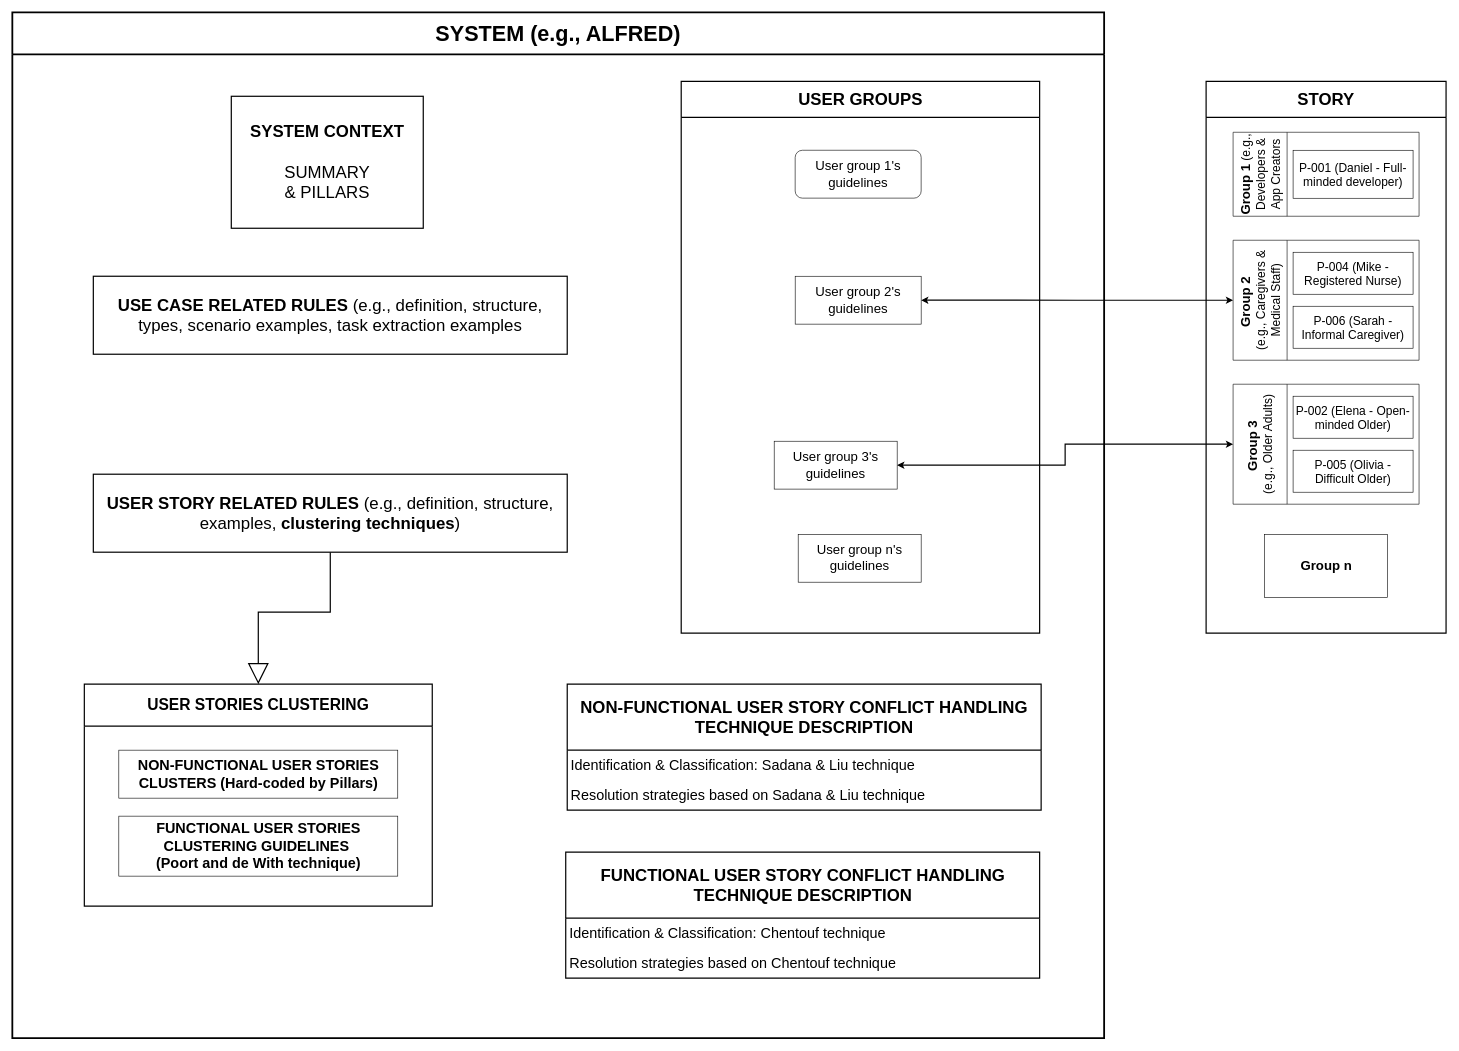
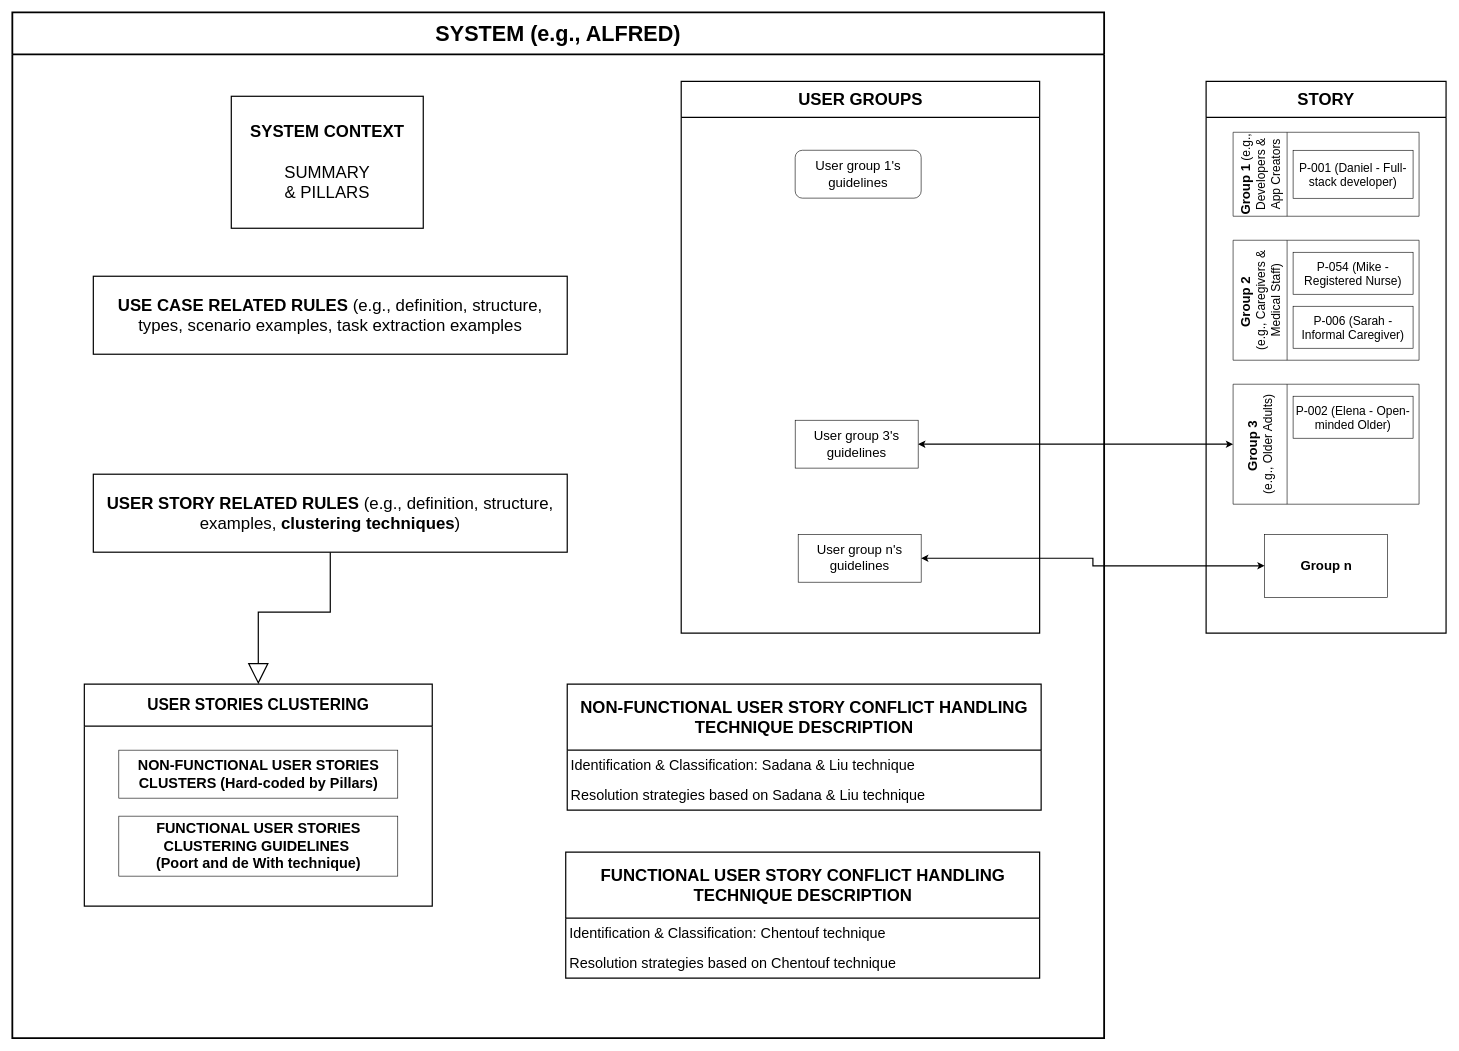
- <mxCell id="23" value="&lt;font style=&quot;font-size: 20px;&quot;&gt;P-001 (Daniel - Full-minded developer)&lt;/font&gt;" style="rounded=0;whiteSpace=wrap;html=1;" parent="22" vertex="1"><mxGeometry x="100" y="30" width="200" height="80" as="geometry" /></mxCell>
+ <mxCell id="23" value="&lt;font style=&quot;font-size: 20px;&quot;&gt;P-001 (Daniel - Full-stack developer)&lt;/font&gt;" style="rounded=0;whiteSpace=wrap;html=1;" parent="22" vertex="1"><mxGeometry x="100" y="30" width="200" height="80" as="geometry" /></mxCell>
- <mxCell id="25" value="&lt;font style=&quot;font-size: 20px;&quot;&gt;P-004 (Mike - Registered Nurse)&lt;/font&gt;" style="rounded=0;whiteSpace=wrap;html=1;" parent="24" vertex="1"><mxGeometry x="100" y="20" width="200" height="70" as="geometry" /></mxCell>
+ <mxCell id="25" value="&lt;font style=&quot;font-size: 20px;&quot;&gt;P-054 (Mike - Registered Nurse)&lt;/font&gt;" style="rounded=0;whiteSpace=wrap;html=1;" parent="24" vertex="1"><mxGeometry x="100" y="20" width="200" height="70" as="geometry" /></mxCell>
- <mxCell id="5" value="&lt;font style=&quot;font-size: 22px;&quot;&gt;User group 2's guidelines&lt;/font&gt;" style="rounded=0;whiteSpace=wrap;html=1;" parent="3" vertex="1"><mxGeometry x="190" y="325.01" width="210" height="79.81" as="geometry" /></mxCell>
- <mxCell id="31" style="edgeStyle=orthogonalEdgeStyle;rounded=0;orthogonalLoop=1;jettySize=auto;html=1;exitX=0;exitY=0.5;exitDx=0;exitDy=0;strokeWidth=2;startArrow=classic;startFill=1;" parent="1" source="24" target="5" edge="1"><mxGeometry relative="1" as="geometry"><mxPoint x="2240" y="475.385" as="targetPoint" /></mxGeometry></mxCell>
- <mxCell id="6" value="&lt;font style=&quot;font-size: 22px;&quot;&gt;&lt;font style=&quot;&quot;&gt;User group 3&lt;/font&gt;&lt;span style=&quot;background-color: transparent; color: light-dark(rgb(0, 0, 0), rgb(255, 255, 255));&quot;&gt;'s guidelines&lt;/span&gt;&lt;/font&gt;" style="rounded=0;whiteSpace=wrap;html=1;" parent="3" vertex="1"><mxGeometry x="155" y="600.01" width="205" height="79.81" as="geometry" /></mxCell>
+ <mxCell id="6" value="&lt;font style=&quot;font-size: 22px;&quot;&gt;&lt;font style=&quot;&quot;&gt;User group 3&lt;/font&gt;&lt;span style=&quot;background-color: transparent; color: light-dark(rgb(0, 0, 0), rgb(255, 255, 255));&quot;&gt;'s guidelines&lt;/span&gt;&lt;/font&gt;" style="rounded=0;whiteSpace=wrap;html=1;" parent="3" vertex="1"><mxGeometry x="190" y="565.01" width="205" height="79.81" as="geometry" /></mxCell>
- <mxCell id="29" value="&lt;font style=&quot;font-size: 20px;&quot;&gt;P-005 (Olivia - Difficult Older)&lt;/font&gt;" style="rounded=0;whiteSpace=wrap;html=1;" parent="27" vertex="1"><mxGeometry x="100" y="110" width="200" height="70" as="geometry" /></mxCell>
+ <mxCell id="33" style="edgeStyle=orthogonalEdgeStyle;rounded=0;orthogonalLoop=1;jettySize=auto;html=1;exitX=1;exitY=0.5;exitDx=0;exitDy=0;entryX=0;entryY=0.5;entryDx=0;entryDy=0;strokeWidth=2;startArrow=classic;startFill=1;" parent="1" source="7" target="30" edge="1"><mxGeometry relative="1" as="geometry" /></mxCell>
